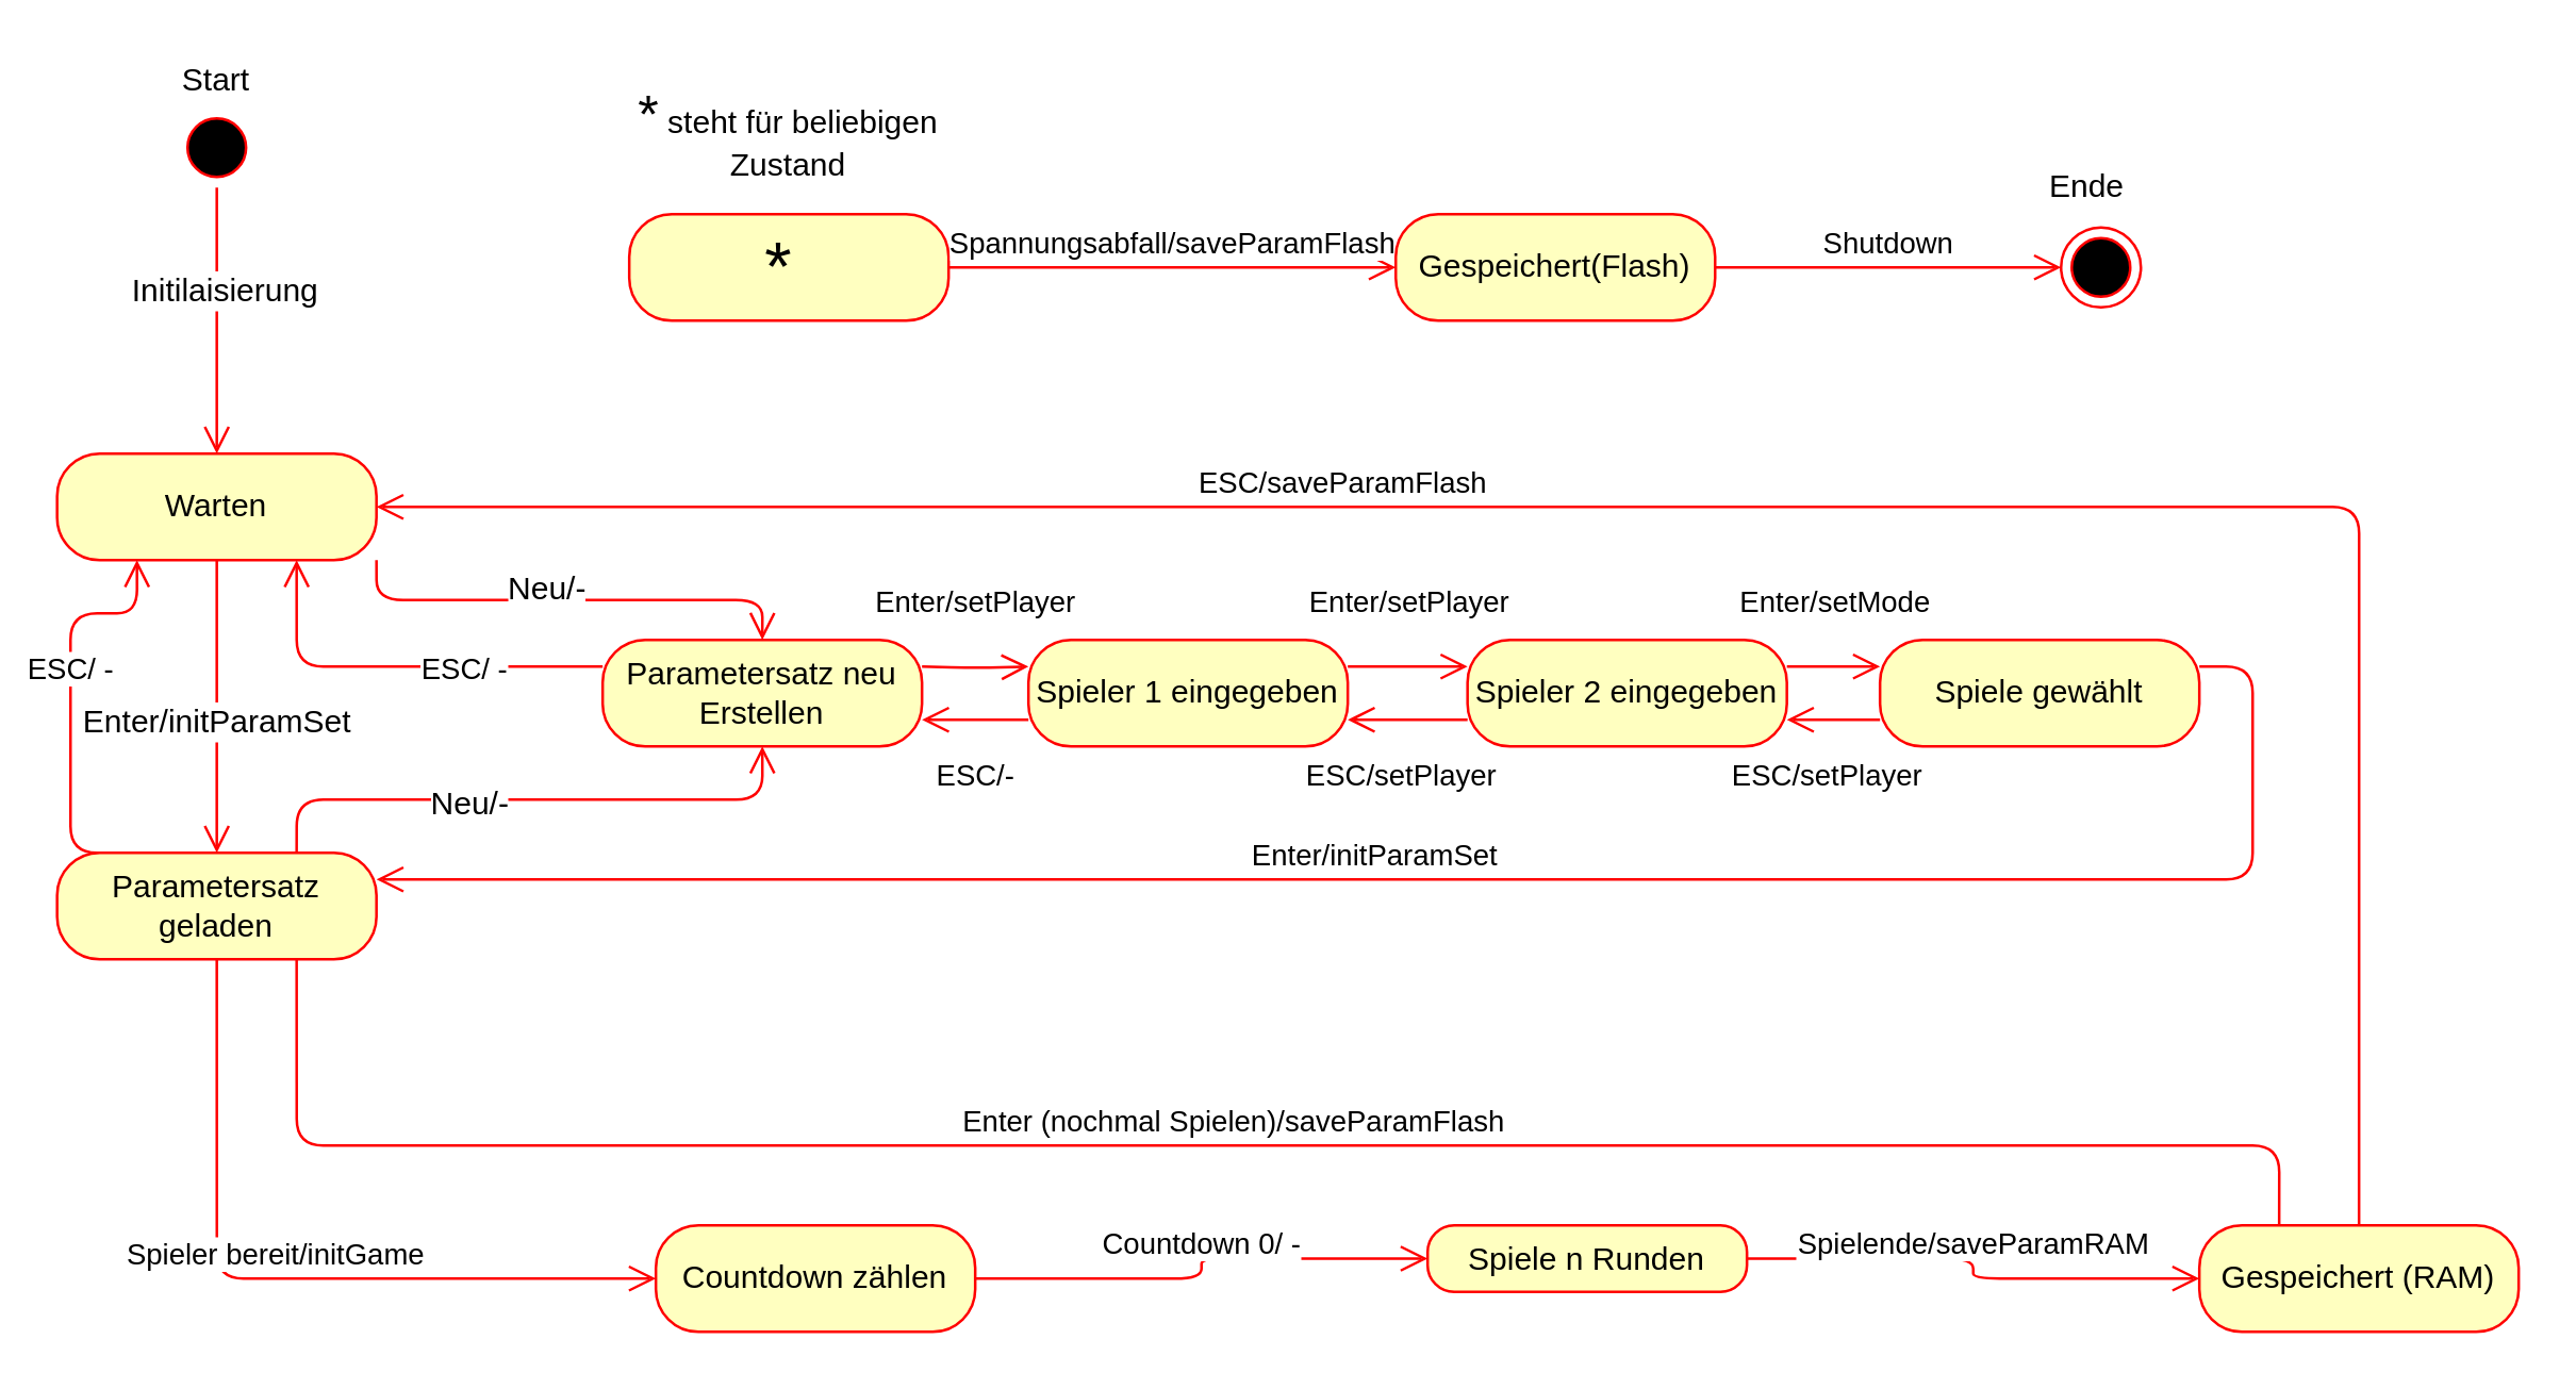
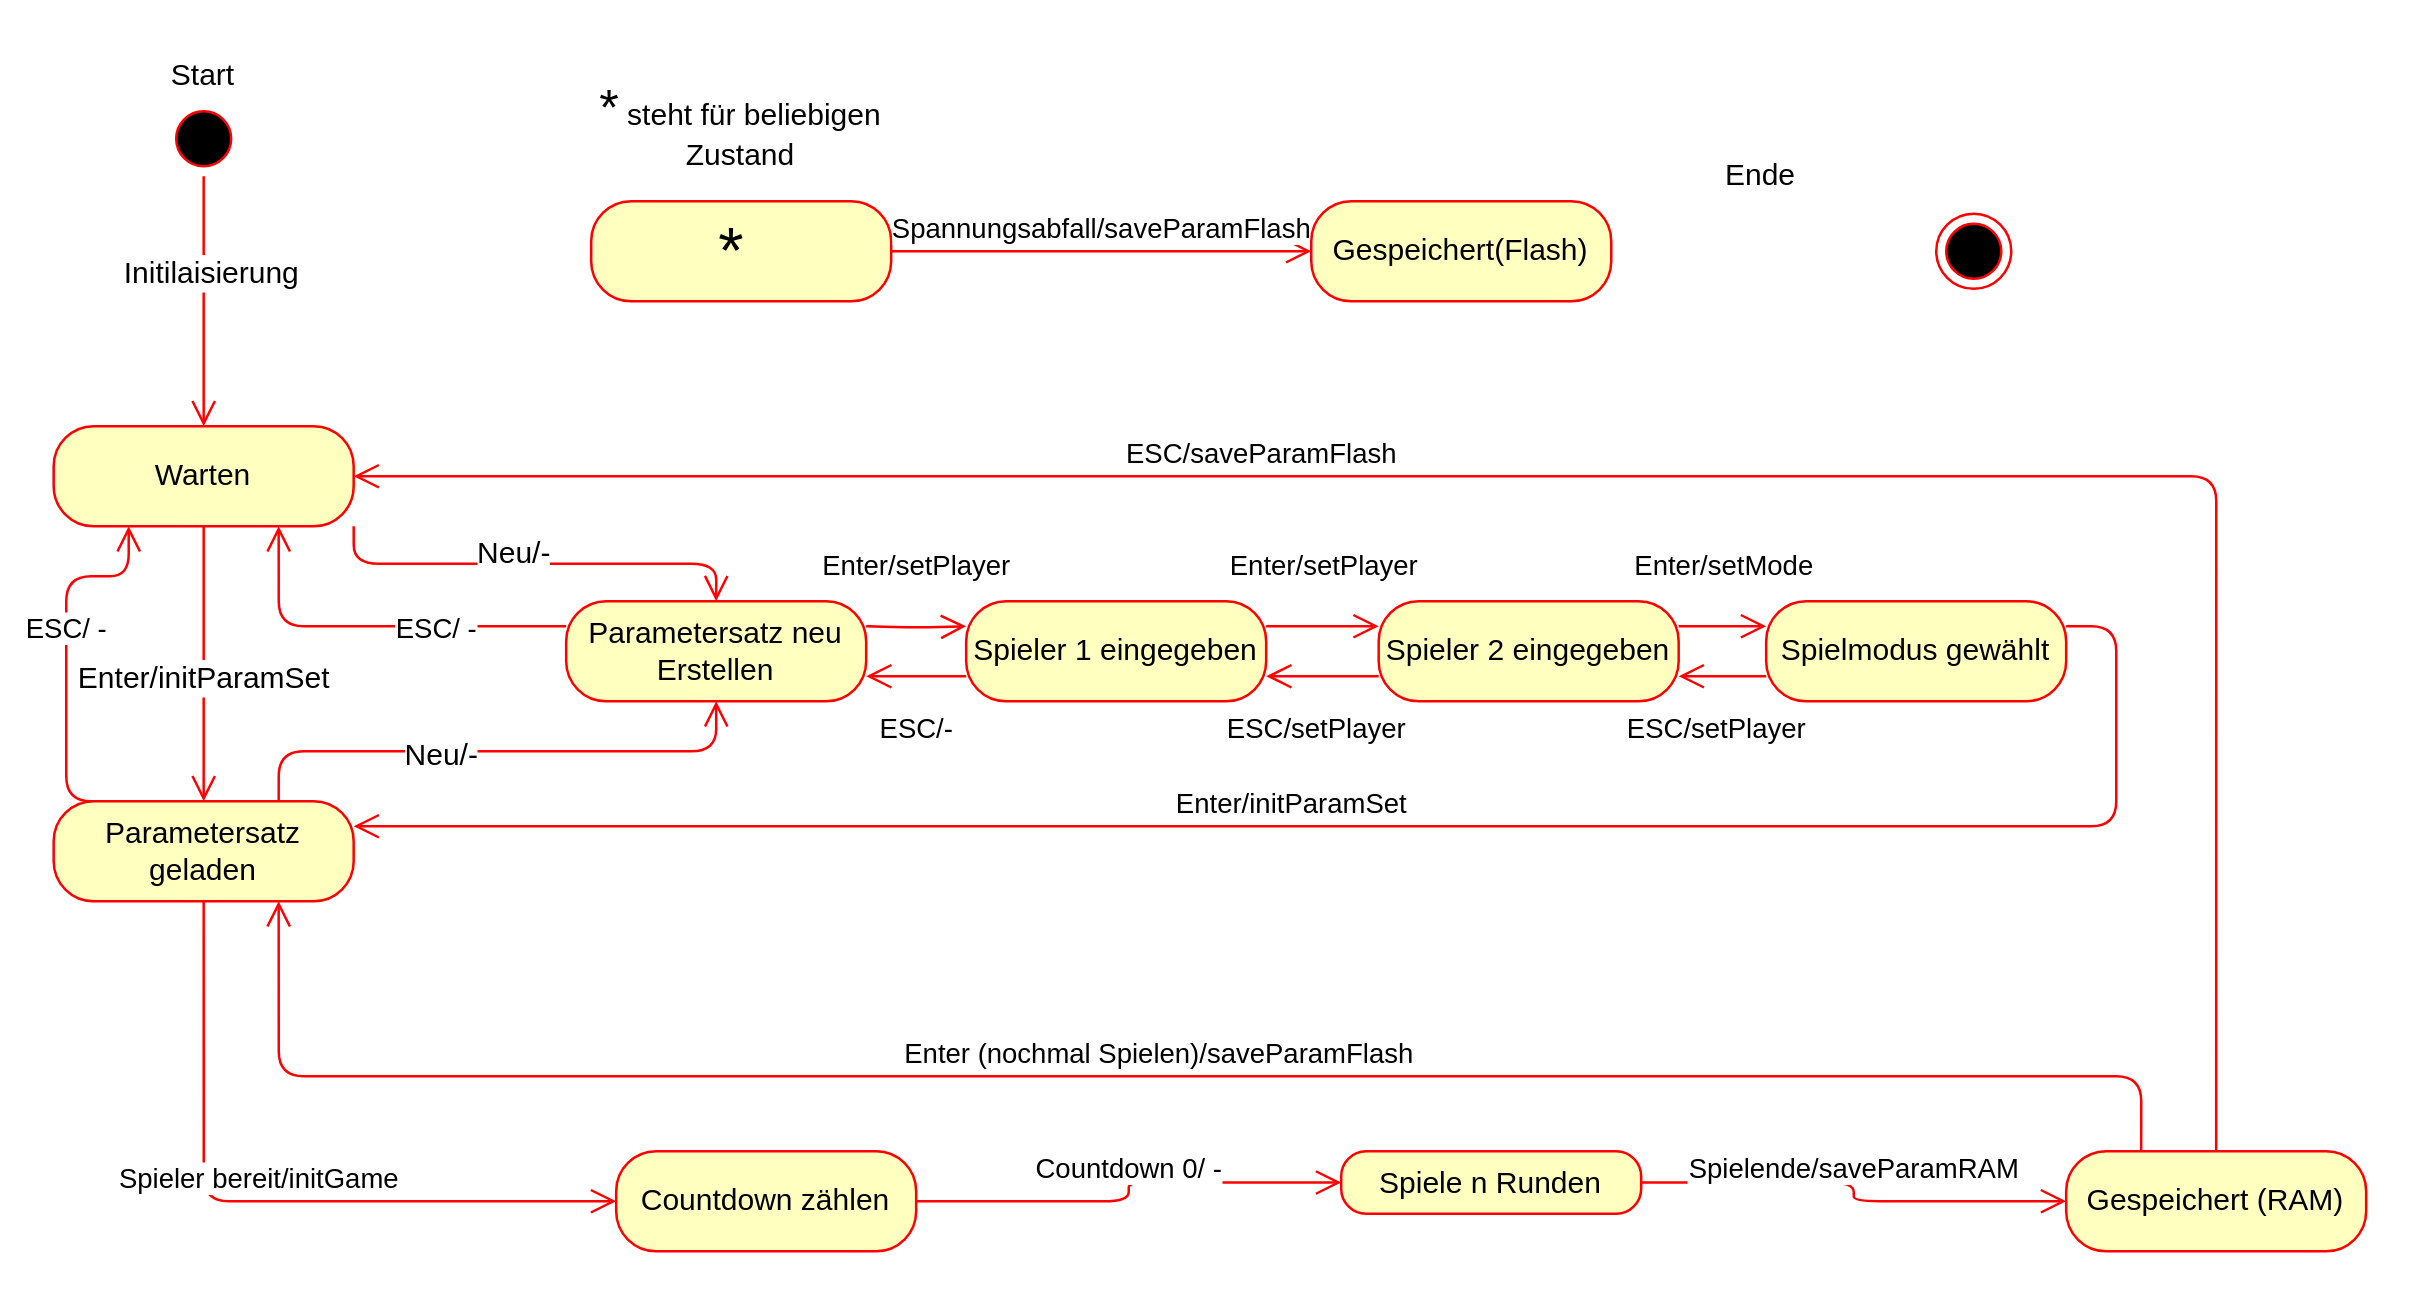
- <mxCell id="22" value="Ende" style="text;html=1;strokeColor=none;fillColor=none;align=center;verticalAlign=middle;whiteSpace=wrap;rounded=0;" parent="1" vertex="1"><mxGeometry x="764" y="60" width="40" height="20" as="geometry" /></mxCell>
+ <mxCell id="22" value="Ende" style="text;html=1;strokeColor=none;fillColor=none;align=center;verticalAlign=middle;whiteSpace=wrap;rounded=0;" parent="1" vertex="1"><mxGeometry x="684" y="60" width="40" height="20" as="geometry" /></mxCell>
- <mxCell id="19" value="Shutdown" style="edgeStyle=orthogonalEdgeStyle;html=1;verticalAlign=bottom;endArrow=open;endSize=8;strokeColor=#ff0000;exitX=1;exitY=0.5;exitDx=0;exitDy=0;entryX=0;entryY=0.5;entryDx=0;entryDy=0;" parent="1" source="18" edge="1" target="20"><mxGeometry relative="1" as="geometry"><mxPoint x="744" y="100" as="targetPoint" /></mxGeometry></mxCell>
- <mxCell id="39" value="Spiele gewählt" style="rounded=1;whiteSpace=wrap;html=1;arcSize=40;fontColor=#000000;fillColor=#ffffc0;strokeColor=#ff0000;" vertex="1" parent="1"><mxGeometry x="705.97" y="240" width="120" height="40" as="geometry" /></mxCell>
+ <mxCell id="39" value="Spielmodus gewählt" style="rounded=1;whiteSpace=wrap;html=1;arcSize=40;fontColor=#000000;fillColor=#ffffc0;strokeColor=#ff0000;" vertex="1" parent="1"><mxGeometry x="705.97" y="240" width="120" height="40" as="geometry" /></mxCell>
- <mxCell id="24" value="Enter (nochmal Spielen)/saveParamFlash" style="edgeStyle=orthogonalEdgeStyle;html=1;verticalAlign=bottom;endArrow=none;endSize=8;strokeColor=#ff0000;exitX=0.25;exitY=0;exitDx=0;exitDy=0;entryX=0.75;entryY=1;entryDx=0;entryDy=0;" parent="1" source="12" target="9" edge="1"><mxGeometry relative="1" as="geometry"><mxPoint x="150.97" y="320" as="targetPoint" /><mxPoint x="455.97" y="550" as="sourcePoint" /><Array as="points"><mxPoint x="855.97" y="430" /><mxPoint x="110.97" y="430" /></Array></mxGeometry></mxCell>
+ <mxCell id="24" value="Enter (nochmal Spielen)/saveParamFlash" style="edgeStyle=orthogonalEdgeStyle;html=1;verticalAlign=bottom;endArrow=open;endSize=8;strokeColor=#ff0000;exitX=0.25;exitY=0;exitDx=0;exitDy=0;entryX=0.75;entryY=1;entryDx=0;entryDy=0;" parent="1" source="12" target="9" edge="1"><mxGeometry relative="1" as="geometry"><mxPoint x="150.97" y="320" as="targetPoint" /><mxPoint x="455.97" y="550" as="sourcePoint" /><Array as="points"><mxPoint x="855.97" y="430" /><mxPoint x="110.97" y="430" /></Array></mxGeometry></mxCell>
